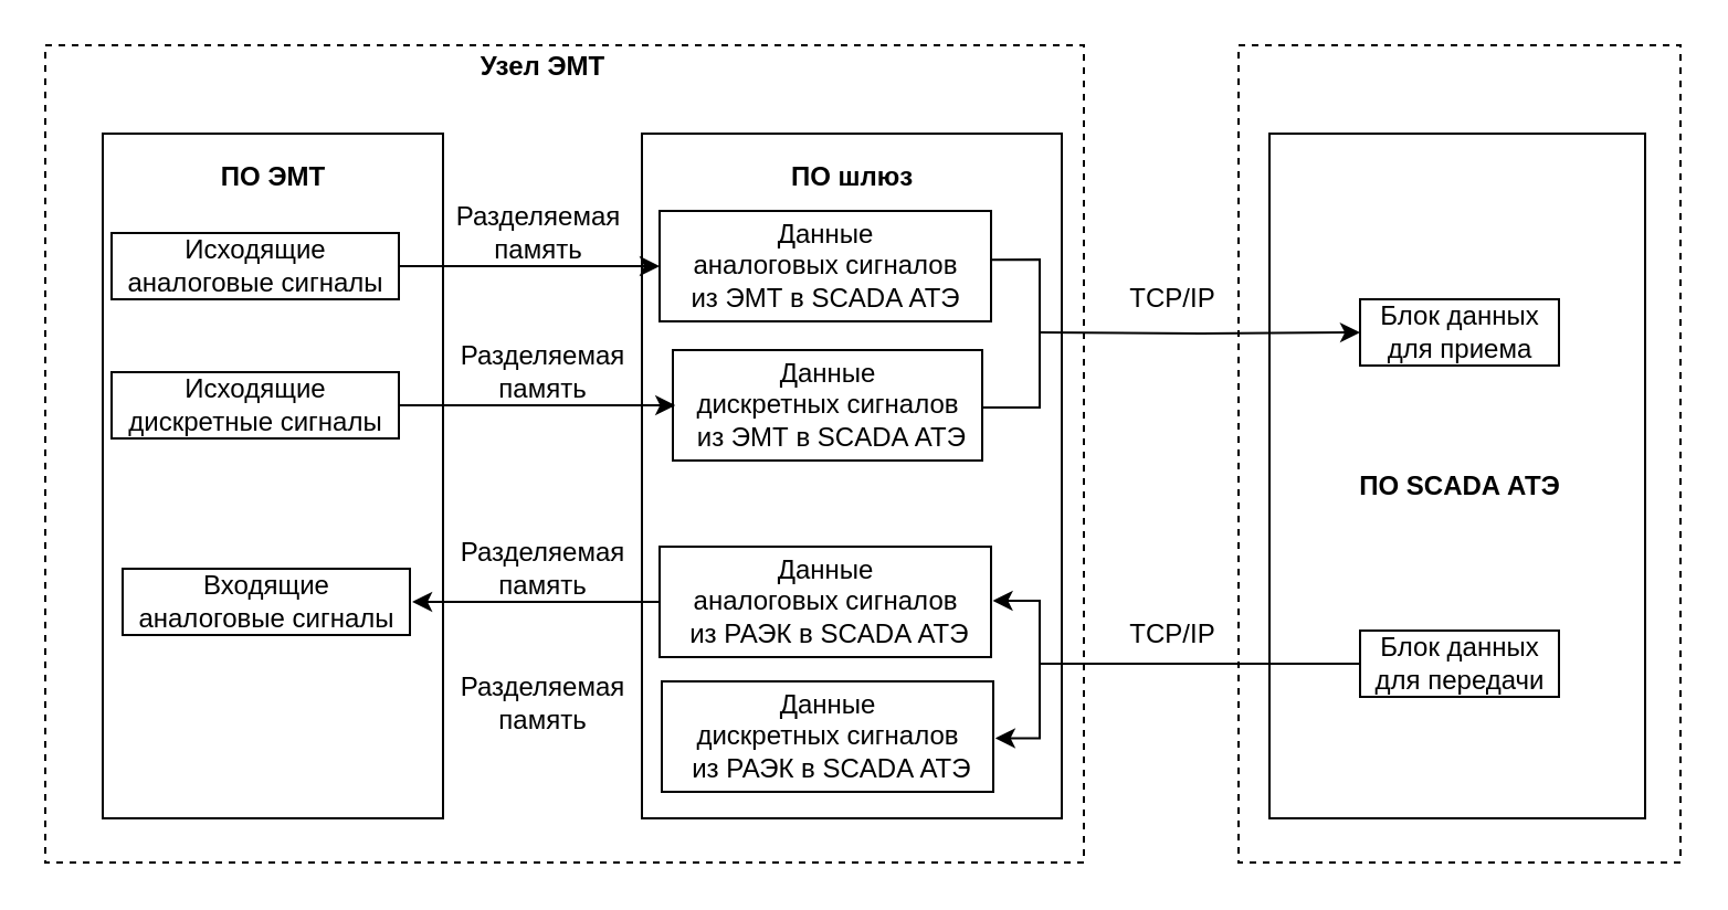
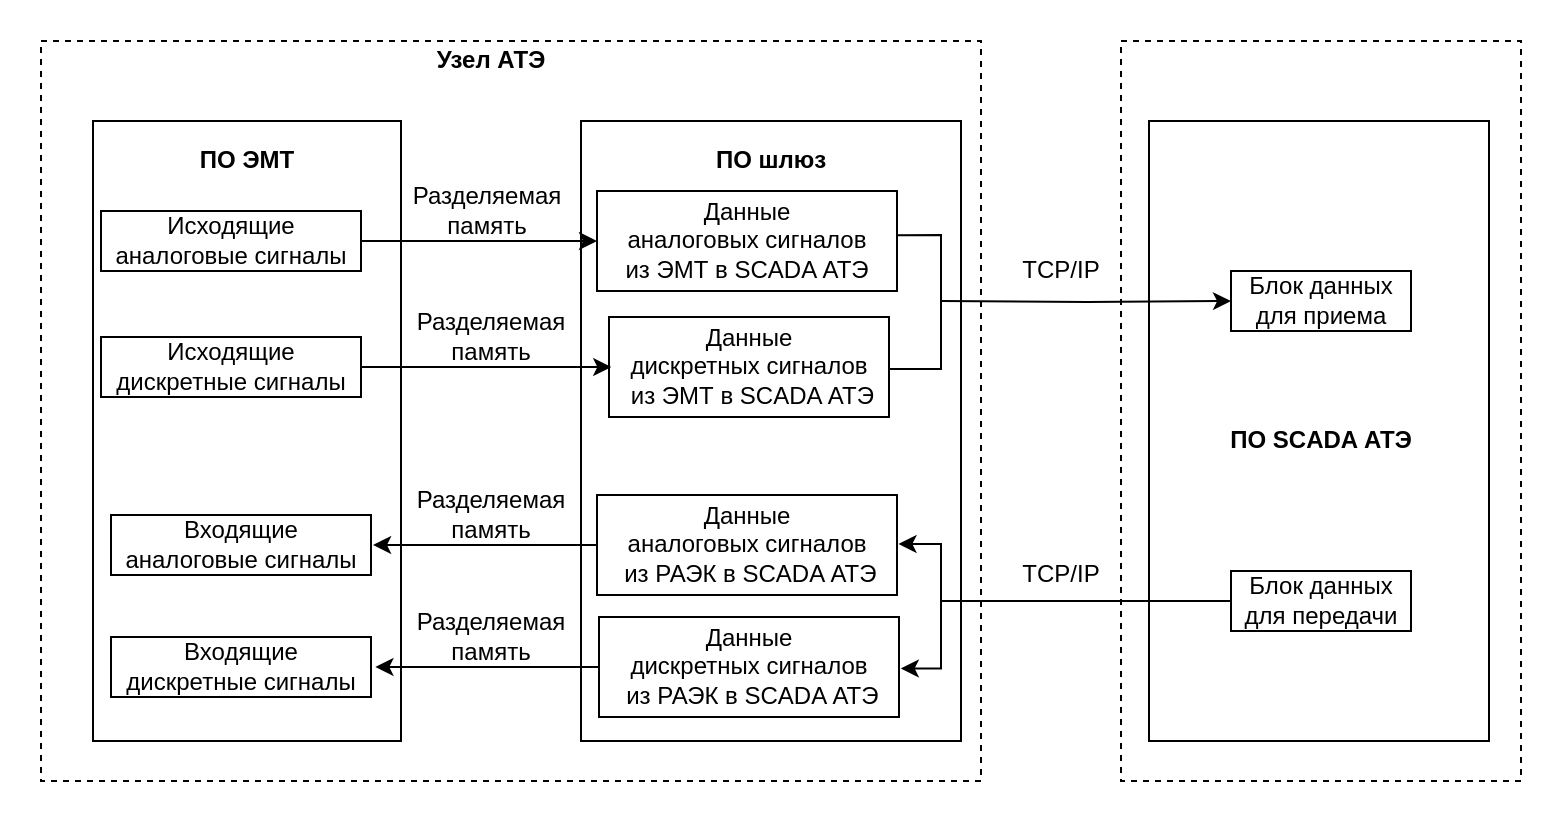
- <mxCell id="5" value="Узел ЭМТ" style="text;html=1;align=center;verticalAlign=middle;resizable=0;points=[];autosize=1;fontStyle=1" parent="1" vertex="1"><mxGeometry x="210" y="20" width="70" height="20" as="geometry" /></mxCell>
+ <mxCell id="5" value="Узел АТЭ" style="text;html=1;align=center;verticalAlign=middle;resizable=0;points=[];autosize=1;fontStyle=1" parent="1" vertex="1"><mxGeometry x="210" y="20" width="70" height="20" as="geometry" /></mxCell>
+ <mxCell id="28" value="Входящие &lt;br&gt;дискретные сигналы" style="text;html=1;align=center;verticalAlign=middle;resizable=0;points=[];autosize=1;strokeColor=#000000;" parent="1" vertex="1"><mxGeometry x="55" y="318" width="130" height="30" as="geometry" /></mxCell>
+ <mxCell id="20" style="edgeStyle=orthogonalEdgeStyle;rounded=0;orthogonalLoop=1;jettySize=auto;html=1;entryX=1.017;entryY=0.5;entryDx=0;entryDy=0;entryPerimeter=0;" parent="1" source="21" target="28" edge="1"><mxGeometry relative="1" as="geometry" /></mxCell>
